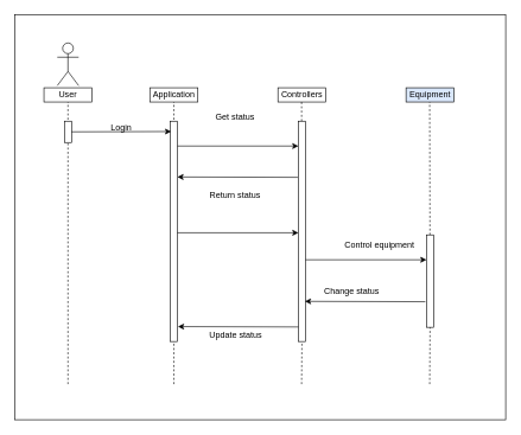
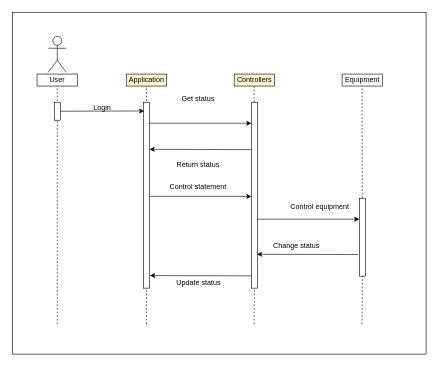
- <mxCell id="5" value="Application" style="rounded=0;whiteSpace=wrap;html=1;" vertex="1" parent="1"><mxGeometry x="210" y="123" width="67.5" height="20" as="geometry" /></mxCell>
+ <mxCell id="5" value="Application" style="rounded=0;whiteSpace=wrap;html=1;fillColor=#fff2cc;" vertex="1" parent="1"><mxGeometry x="210" y="123" width="67.5" height="20" as="geometry" /></mxCell>
- <mxCell id="6" value="Controllers" style="rounded=0;whiteSpace=wrap;html=1;" vertex="1" parent="1"><mxGeometry x="390" y="123" width="67.5" height="20" as="geometry" /></mxCell>
+ <mxCell id="6" value="Controllers" style="rounded=0;whiteSpace=wrap;html=1;fillColor=#fff2cc;" vertex="1" parent="1"><mxGeometry x="390" y="123" width="67.5" height="20" as="geometry" /></mxCell>
- <mxCell id="7" value="Equipment" style="rounded=0;whiteSpace=wrap;html=1;fillColor=#dae8fc;" vertex="1" parent="1"><mxGeometry x="570" y="123" width="67.5" height="20" as="geometry" /></mxCell>
+ <mxCell id="7" value="Equipment" style="rounded=0;whiteSpace=wrap;html=1;" vertex="1" parent="1"><mxGeometry x="570" y="123" width="67.5" height="20" as="geometry" /></mxCell>
+ <mxCell id="23" value="Control statement" style="text;html=1;strokeColor=none;fillColor=none;align=center;verticalAlign=middle;whiteSpace=wrap;rounded=0;" vertex="1" parent="1"><mxGeometry x="280" y="302" width="100" height="20" as="geometry" /></mxCell>
